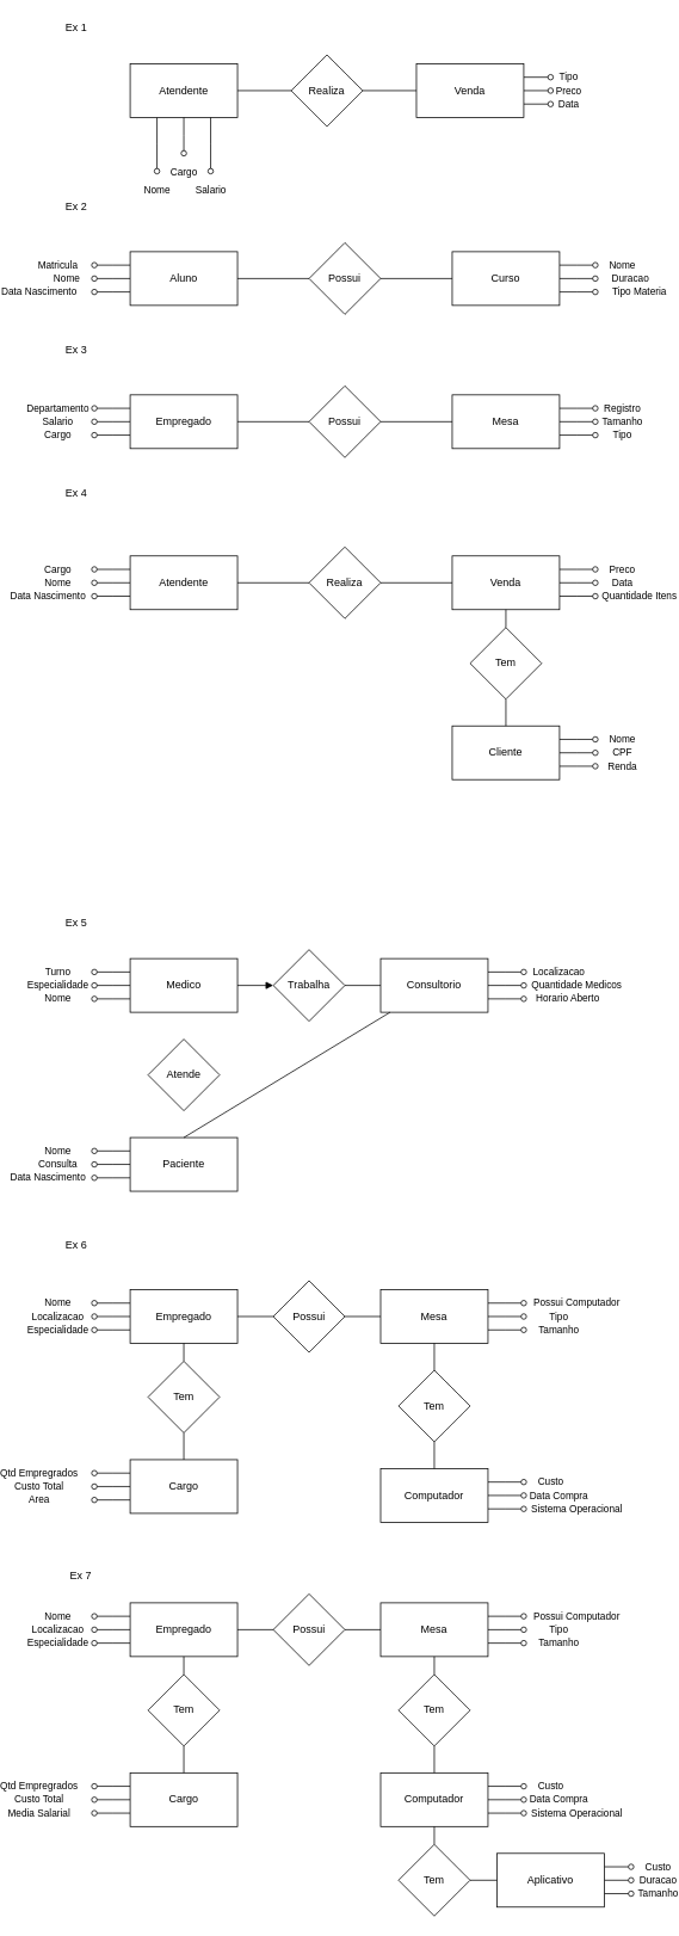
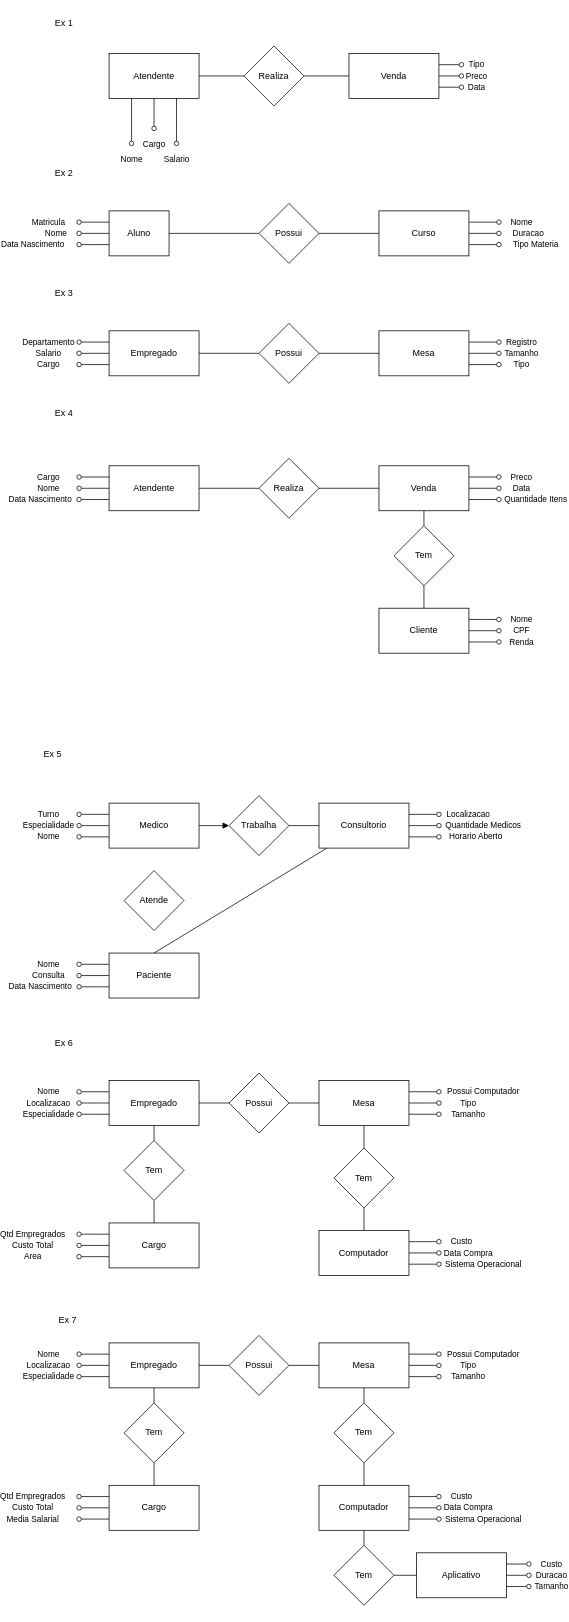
- <mxCell id="17" value="Aluno" style="rounded=0;whiteSpace=wrap;html=1;" vertex="1" parent="1"><mxGeometry x="100" y="280" width="120" height="60" as="geometry" /></mxCell>
+ <mxCell id="17" value="Aluno" style="rounded=0;whiteSpace=wrap;html=1;" vertex="1" parent="1"><mxGeometry x="100" y="280" width="80" height="60" as="geometry" /></mxCell>
- <mxCell id="61" value="Ex 5" style="text;html=1;strokeColor=none;fillColor=none;align=center;verticalAlign=middle;whiteSpace=wrap;rounded=0;" vertex="1" parent="1"><mxGeometry x="20" y="1020" width="40" height="20" as="geometry" /></mxCell>
+ <mxCell id="61" value="Ex 5" style="text;html=1;strokeColor=none;fillColor=none;align=center;verticalAlign=middle;whiteSpace=wrap;rounded=0;" vertex="1" parent="1"><mxGeometry x="5" y="995" width="40" height="20" as="geometry" /></mxCell>
